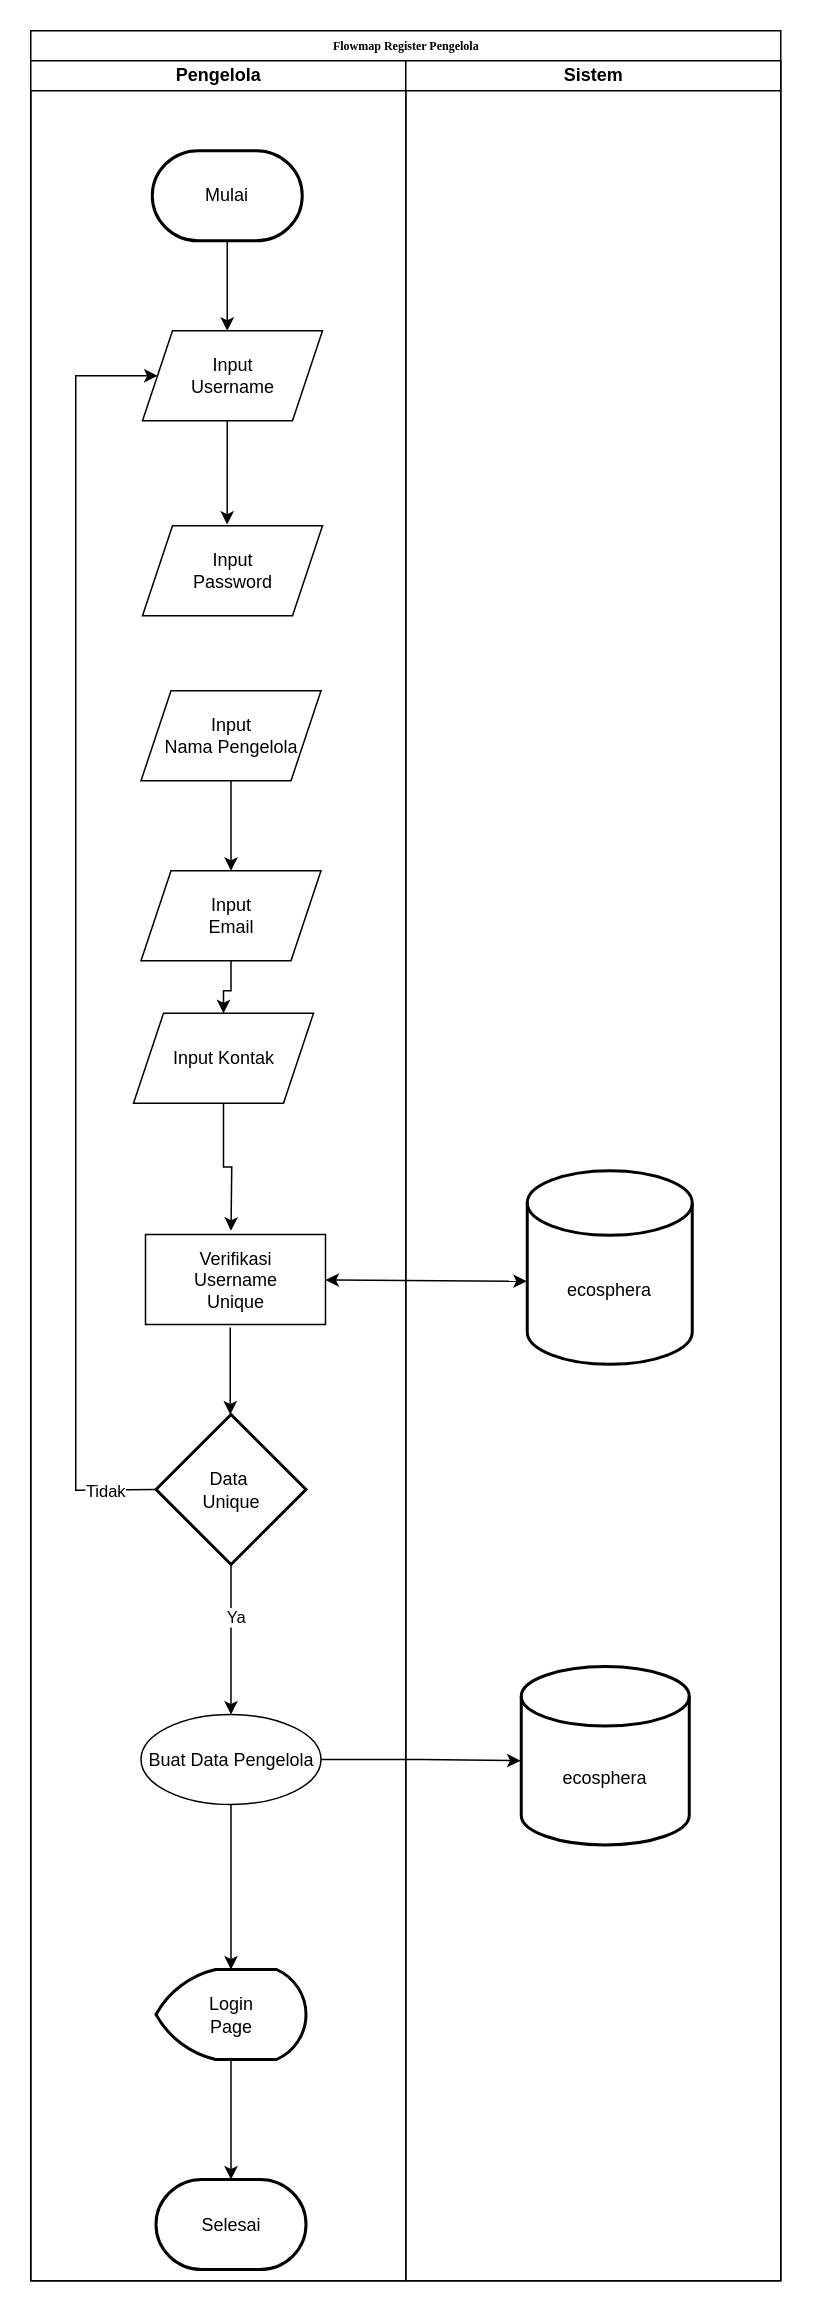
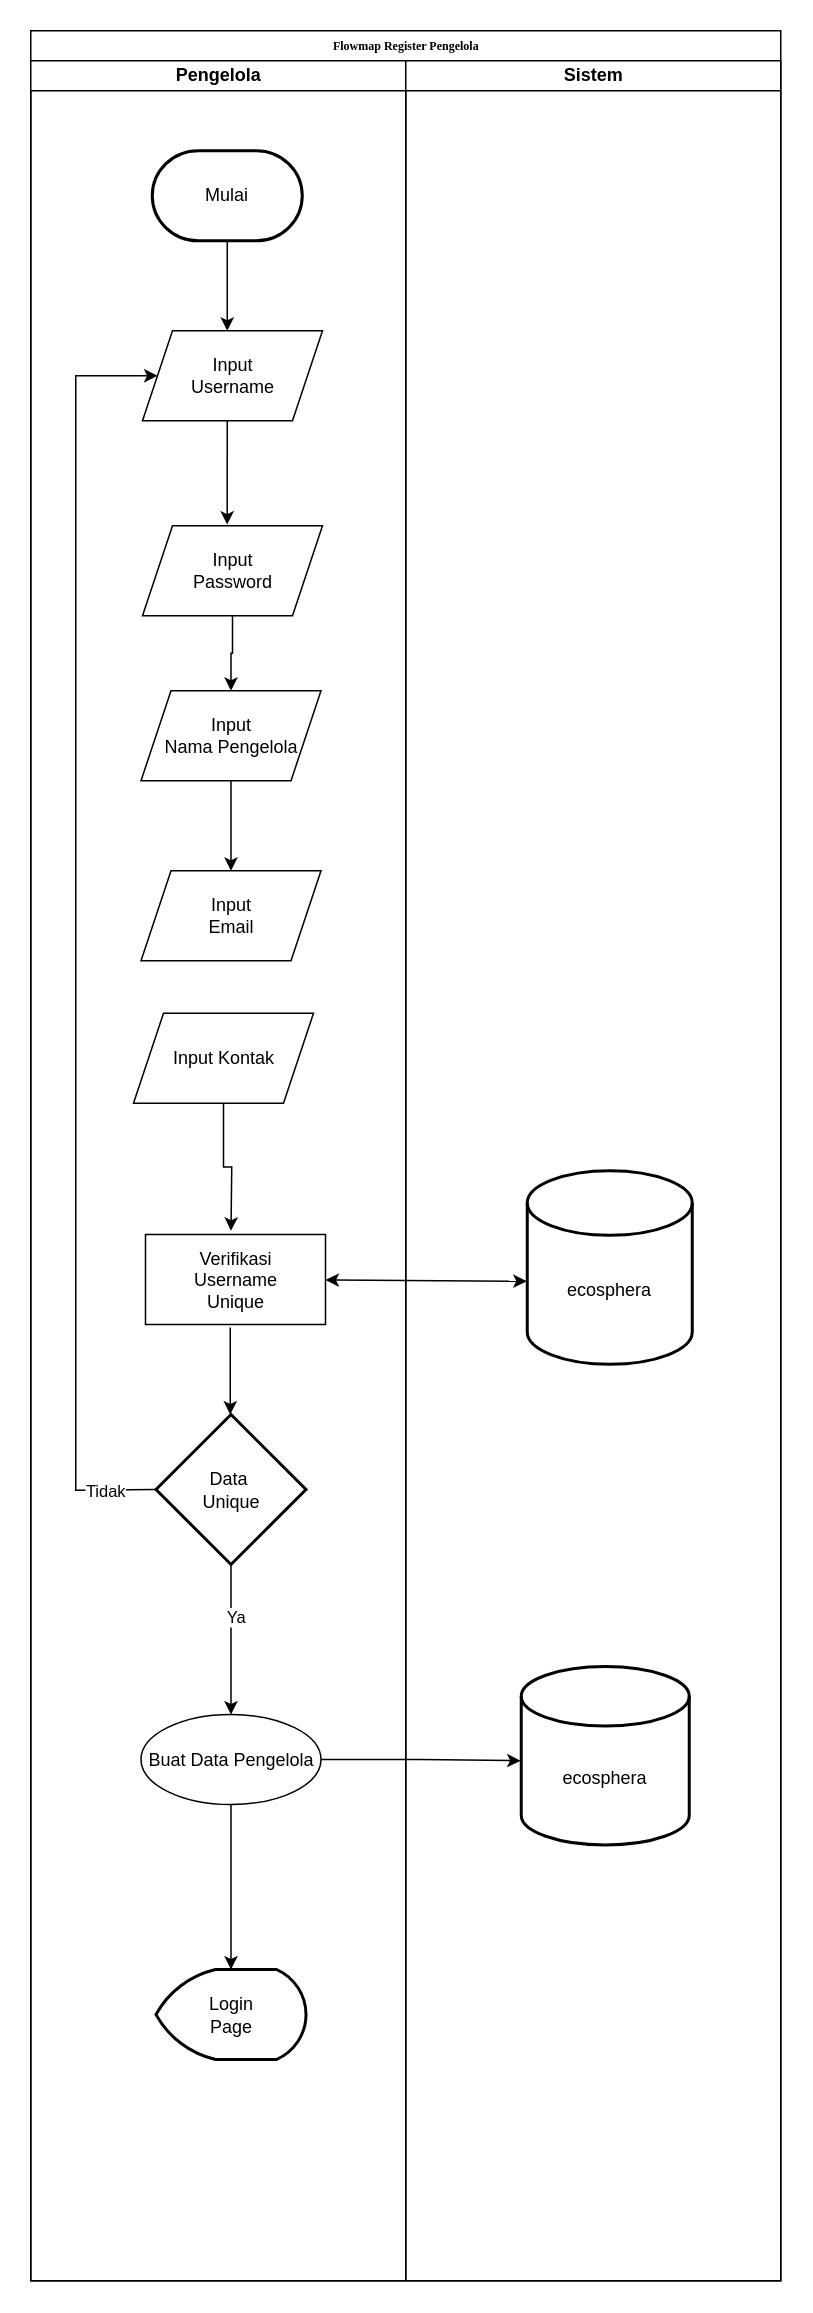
+ <mxCell id="31" style="edgeStyle=orthogonalEdgeStyle;rounded=0;orthogonalLoop=1;jettySize=auto;html=1;" edge="1" parent="2" source="26" target="14"><mxGeometry relative="1" as="geometry" /></mxCell>
- <mxCell id="15" style="edgeStyle=orthogonalEdgeStyle;rounded=0;orthogonalLoop=1;jettySize=auto;html=1;entryX=0.5;entryY=0;entryDx=0;entryDy=0;" edge="1" parent="3" source="16" target="17"><mxGeometry relative="1" as="geometry" /></mxCell>
- <mxCell id="10" value="" style="edgeStyle=orthogonalEdgeStyle;rounded=0;orthogonalLoop=1;jettySize=auto;html=1;" parent="3" source="11" target="12" edge="1"><mxGeometry relative="1" as="geometry" /></mxCell>
- <mxCell id="12" value="Selesai" style="strokeWidth=2;html=1;shape=mxgraph.flowchart.terminator;whiteSpace=wrap;" parent="3" vertex="1"><mxGeometry x="83.5" y="1412.5" width="100" height="60" as="geometry" /></mxCell>
